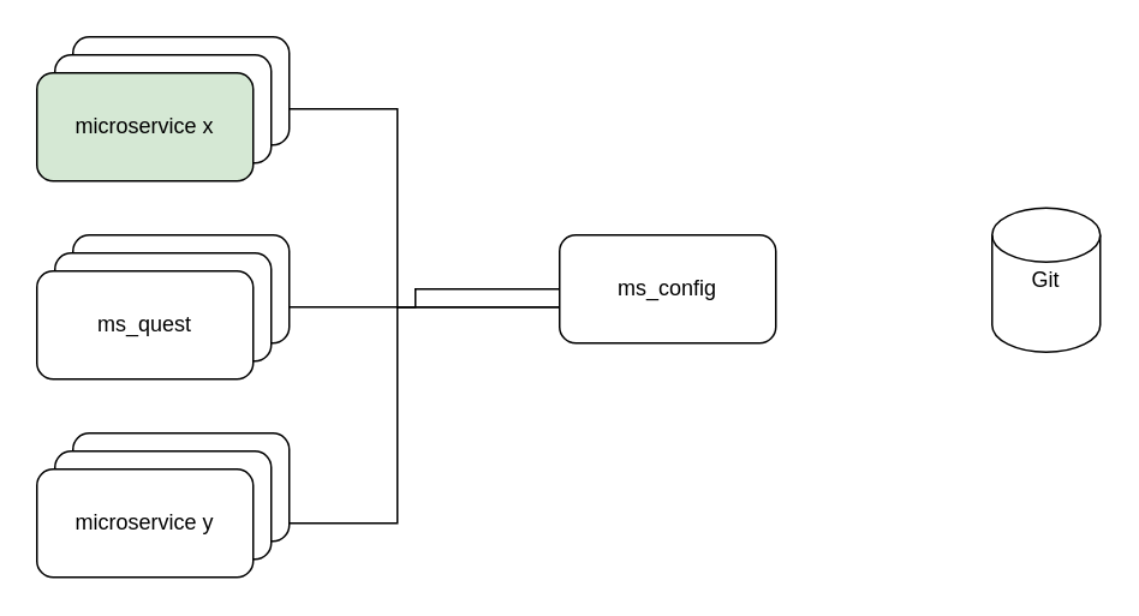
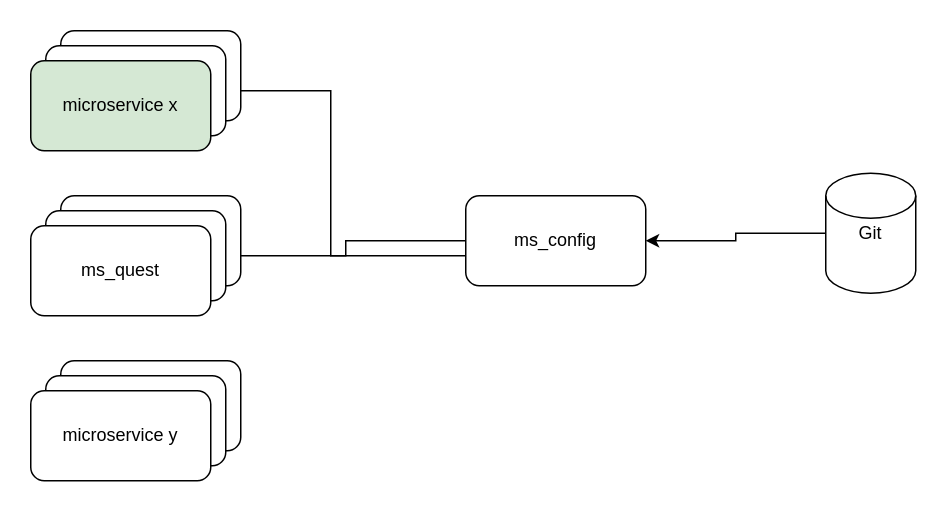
+ <mxCell id="9" style="edgeStyle=orthogonalEdgeStyle;rounded=0;orthogonalLoop=1;jettySize=auto;html=1;entryX=1;entryY=0.5;entryDx=0;entryDy=0;" edge="1" parent="1" source="10" target="5"><mxGeometry relative="1" as="geometry" /></mxCell>
- <mxCell id="4" style="edgeStyle=orthogonalEdgeStyle;rounded=0;orthogonalLoop=1;jettySize=auto;html=1;entryX=1;entryY=0.5;entryDx=0;entryDy=0;" edge="1" parent="1" source="5" target="16"><mxGeometry relative="1" as="geometry"><Array as="points"><mxPoint x="220" y="170" /><mxPoint x="220" y="290" /></Array></mxGeometry></mxCell>
